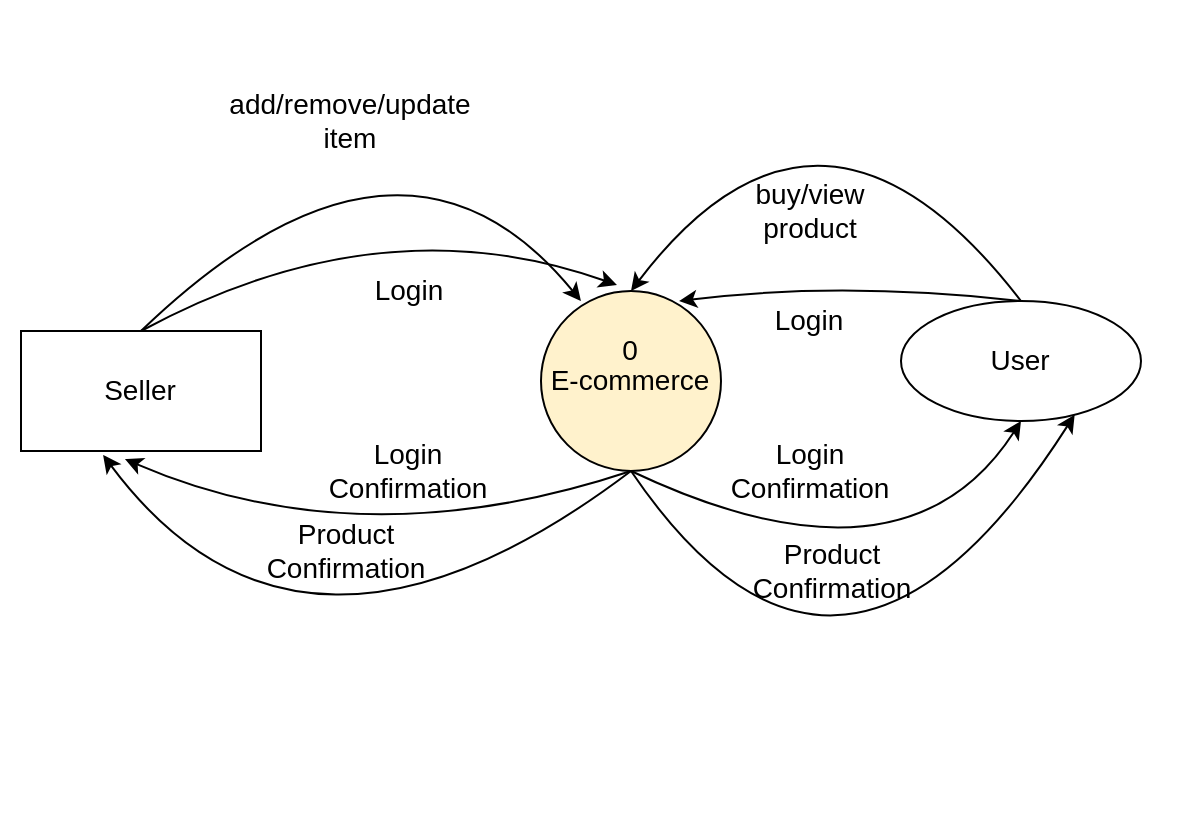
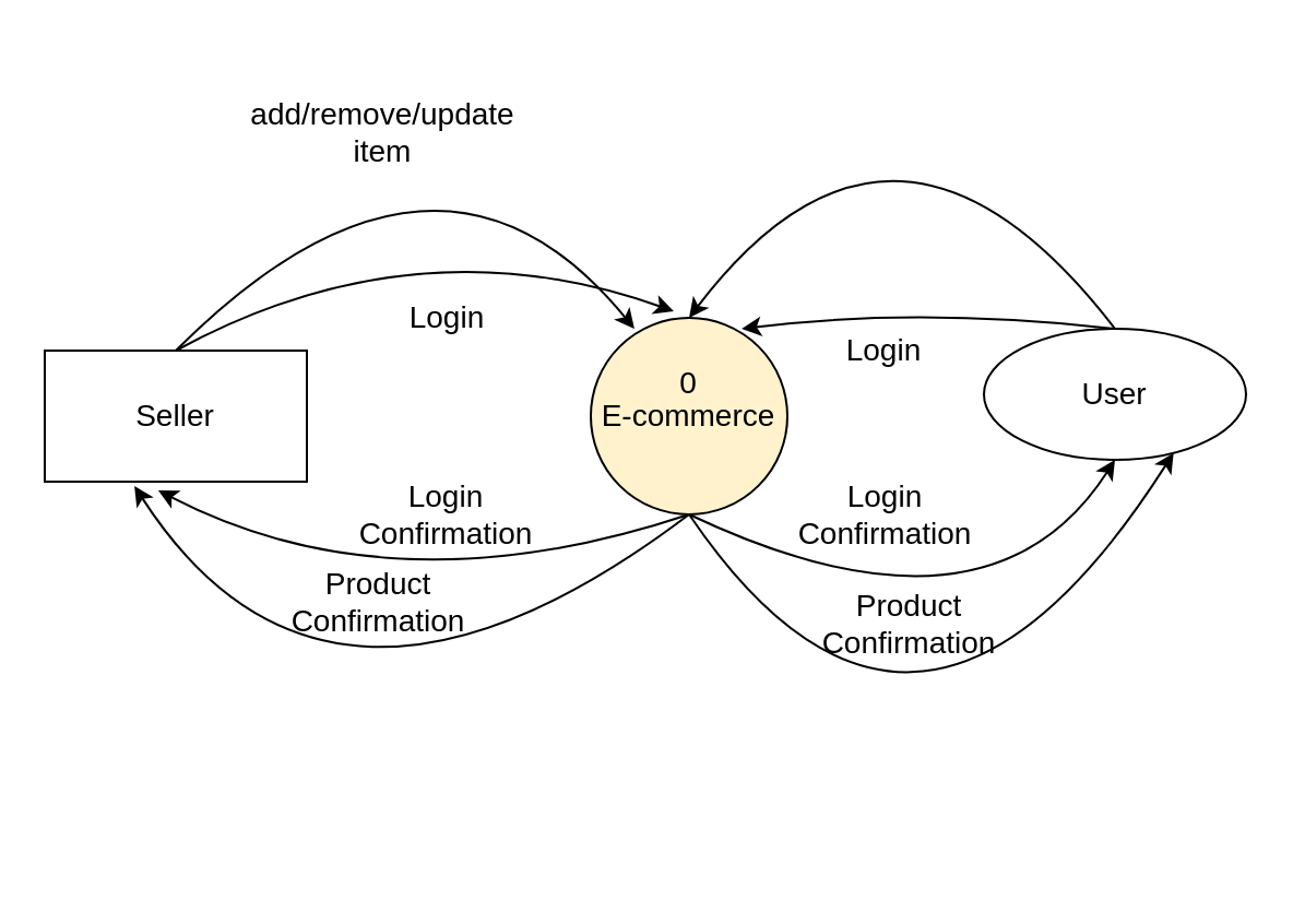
- <mxCell id="14" value="&lt;div&gt;buy/view&lt;/div&gt;&lt;div&gt;product&lt;br&gt;&lt;/div&gt;" style="text;html=1;strokeColor=none;fillColor=none;align=center;verticalAlign=middle;whiteSpace=wrap;rounded=0;fontSize=14;" vertex="1" parent="1"><mxGeometry x="329.5" y="90" width="150" height="30" as="geometry" /></mxCell>
- <mxCell id="3" value="&lt;font style=&quot;font-size: 14px;&quot;&gt;Seller&lt;/font&gt;" style="rounded=0;whiteSpace=wrap;html=1;" vertex="1" parent="1"><mxGeometry x="10" y="165" width="120" height="60" as="geometry" /></mxCell>
+ <mxCell id="3" value="&lt;font style=&quot;font-size: 14px;&quot;&gt;Seller&lt;/font&gt;" style="rounded=0;whiteSpace=wrap;html=1;" vertex="1" parent="1"><mxGeometry x="20" y="160" width="120" height="60" as="geometry" /></mxCell>
